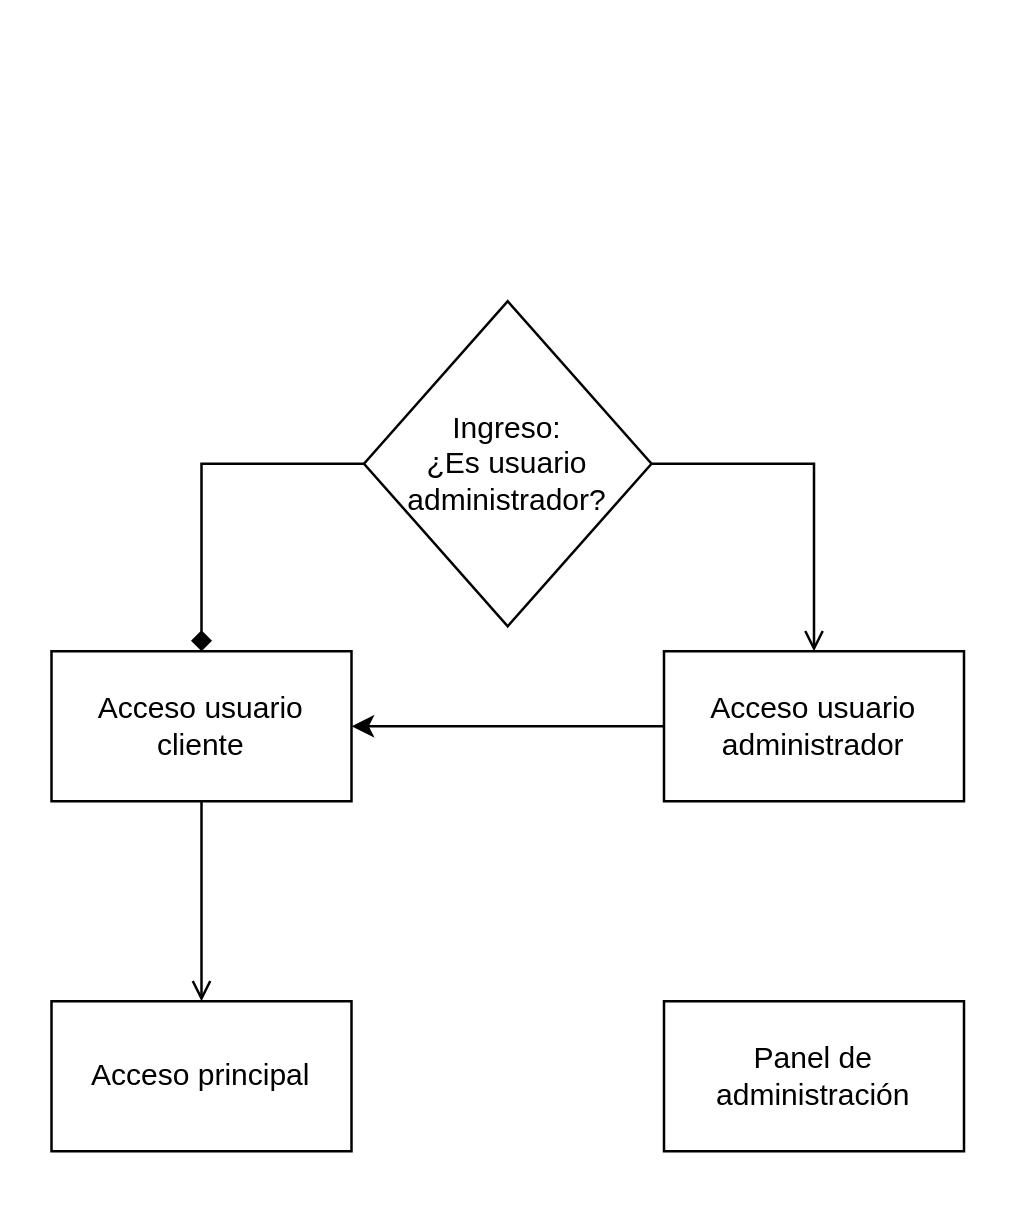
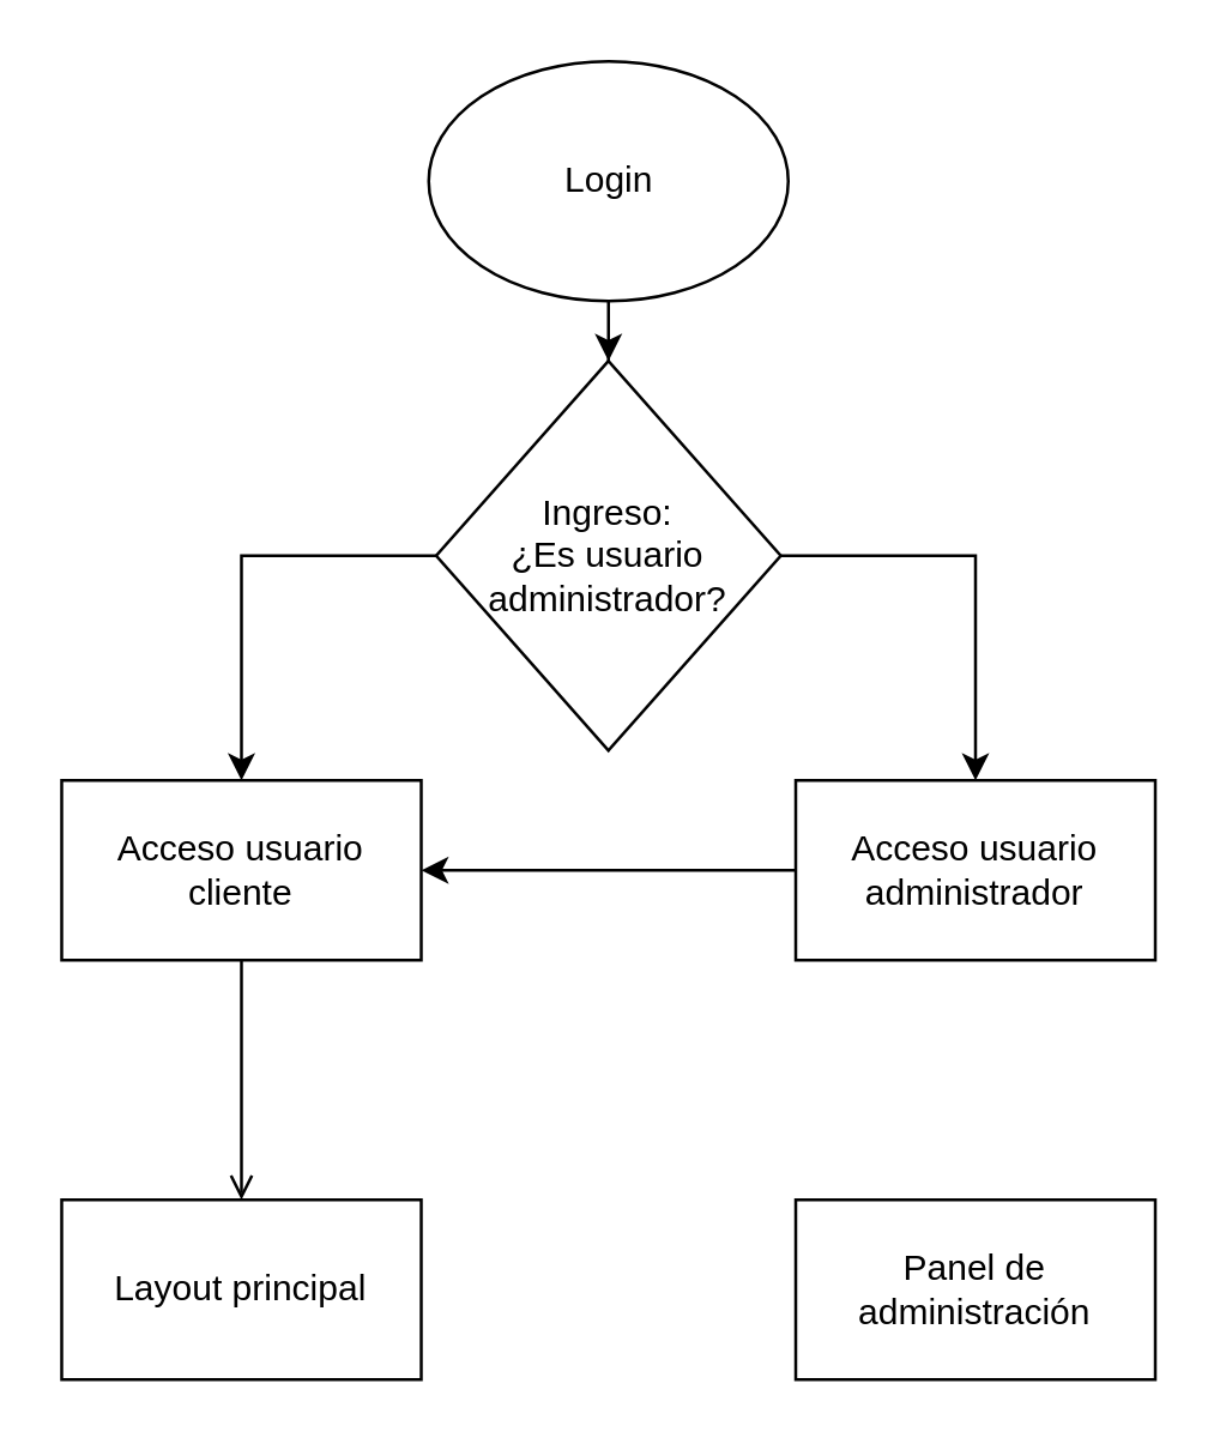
+ <mxCell id="3" value="Login" style="ellipse;whiteSpace=wrap;html=1;" parent="1" vertex="1"><mxGeometry x="142.5" y="20" width="120" height="80" as="geometry" /></mxCell>
+ <mxCell id="2" style="edgeStyle=orthogonalEdgeStyle;rounded=0;orthogonalLoop=1;jettySize=auto;html=1;entryX=0.5;entryY=0;entryDx=0;entryDy=0;" parent="1" source="3" target="6" edge="1"><mxGeometry relative="1" as="geometry" /></mxCell>
- <mxCell id="5" style="edgeStyle=orthogonalEdgeStyle;rounded=0;orthogonalLoop=1;jettySize=auto;html=1;endArrow=diamond;" parent="1" source="6" target="8" edge="1"><mxGeometry relative="1" as="geometry" /></mxCell>
+ <mxCell id="5" style="edgeStyle=orthogonalEdgeStyle;rounded=0;orthogonalLoop=1;jettySize=auto;html=1;" parent="1" source="6" target="8" edge="1"><mxGeometry relative="1" as="geometry" /></mxCell>
- <mxCell id="4" style="edgeStyle=orthogonalEdgeStyle;rounded=0;orthogonalLoop=1;jettySize=auto;html=1;endArrow=open;" parent="1" source="6" target="10" edge="1"><mxGeometry relative="1" as="geometry" /></mxCell>
+ <mxCell id="4" style="edgeStyle=orthogonalEdgeStyle;rounded=0;orthogonalLoop=1;jettySize=auto;html=1;" parent="1" source="6" target="10" edge="1"><mxGeometry relative="1" as="geometry" /></mxCell>
- <mxCell id="11" value="Acceso principal" style="rounded=0;whiteSpace=wrap;html=1;" parent="1" vertex="1"><mxGeometry x="20" y="400" width="120" height="60" as="geometry" /></mxCell>
+ <mxCell id="11" value="Layout principal" style="rounded=0;whiteSpace=wrap;html=1;" parent="1" vertex="1"><mxGeometry x="20" y="400" width="120" height="60" as="geometry" /></mxCell>
